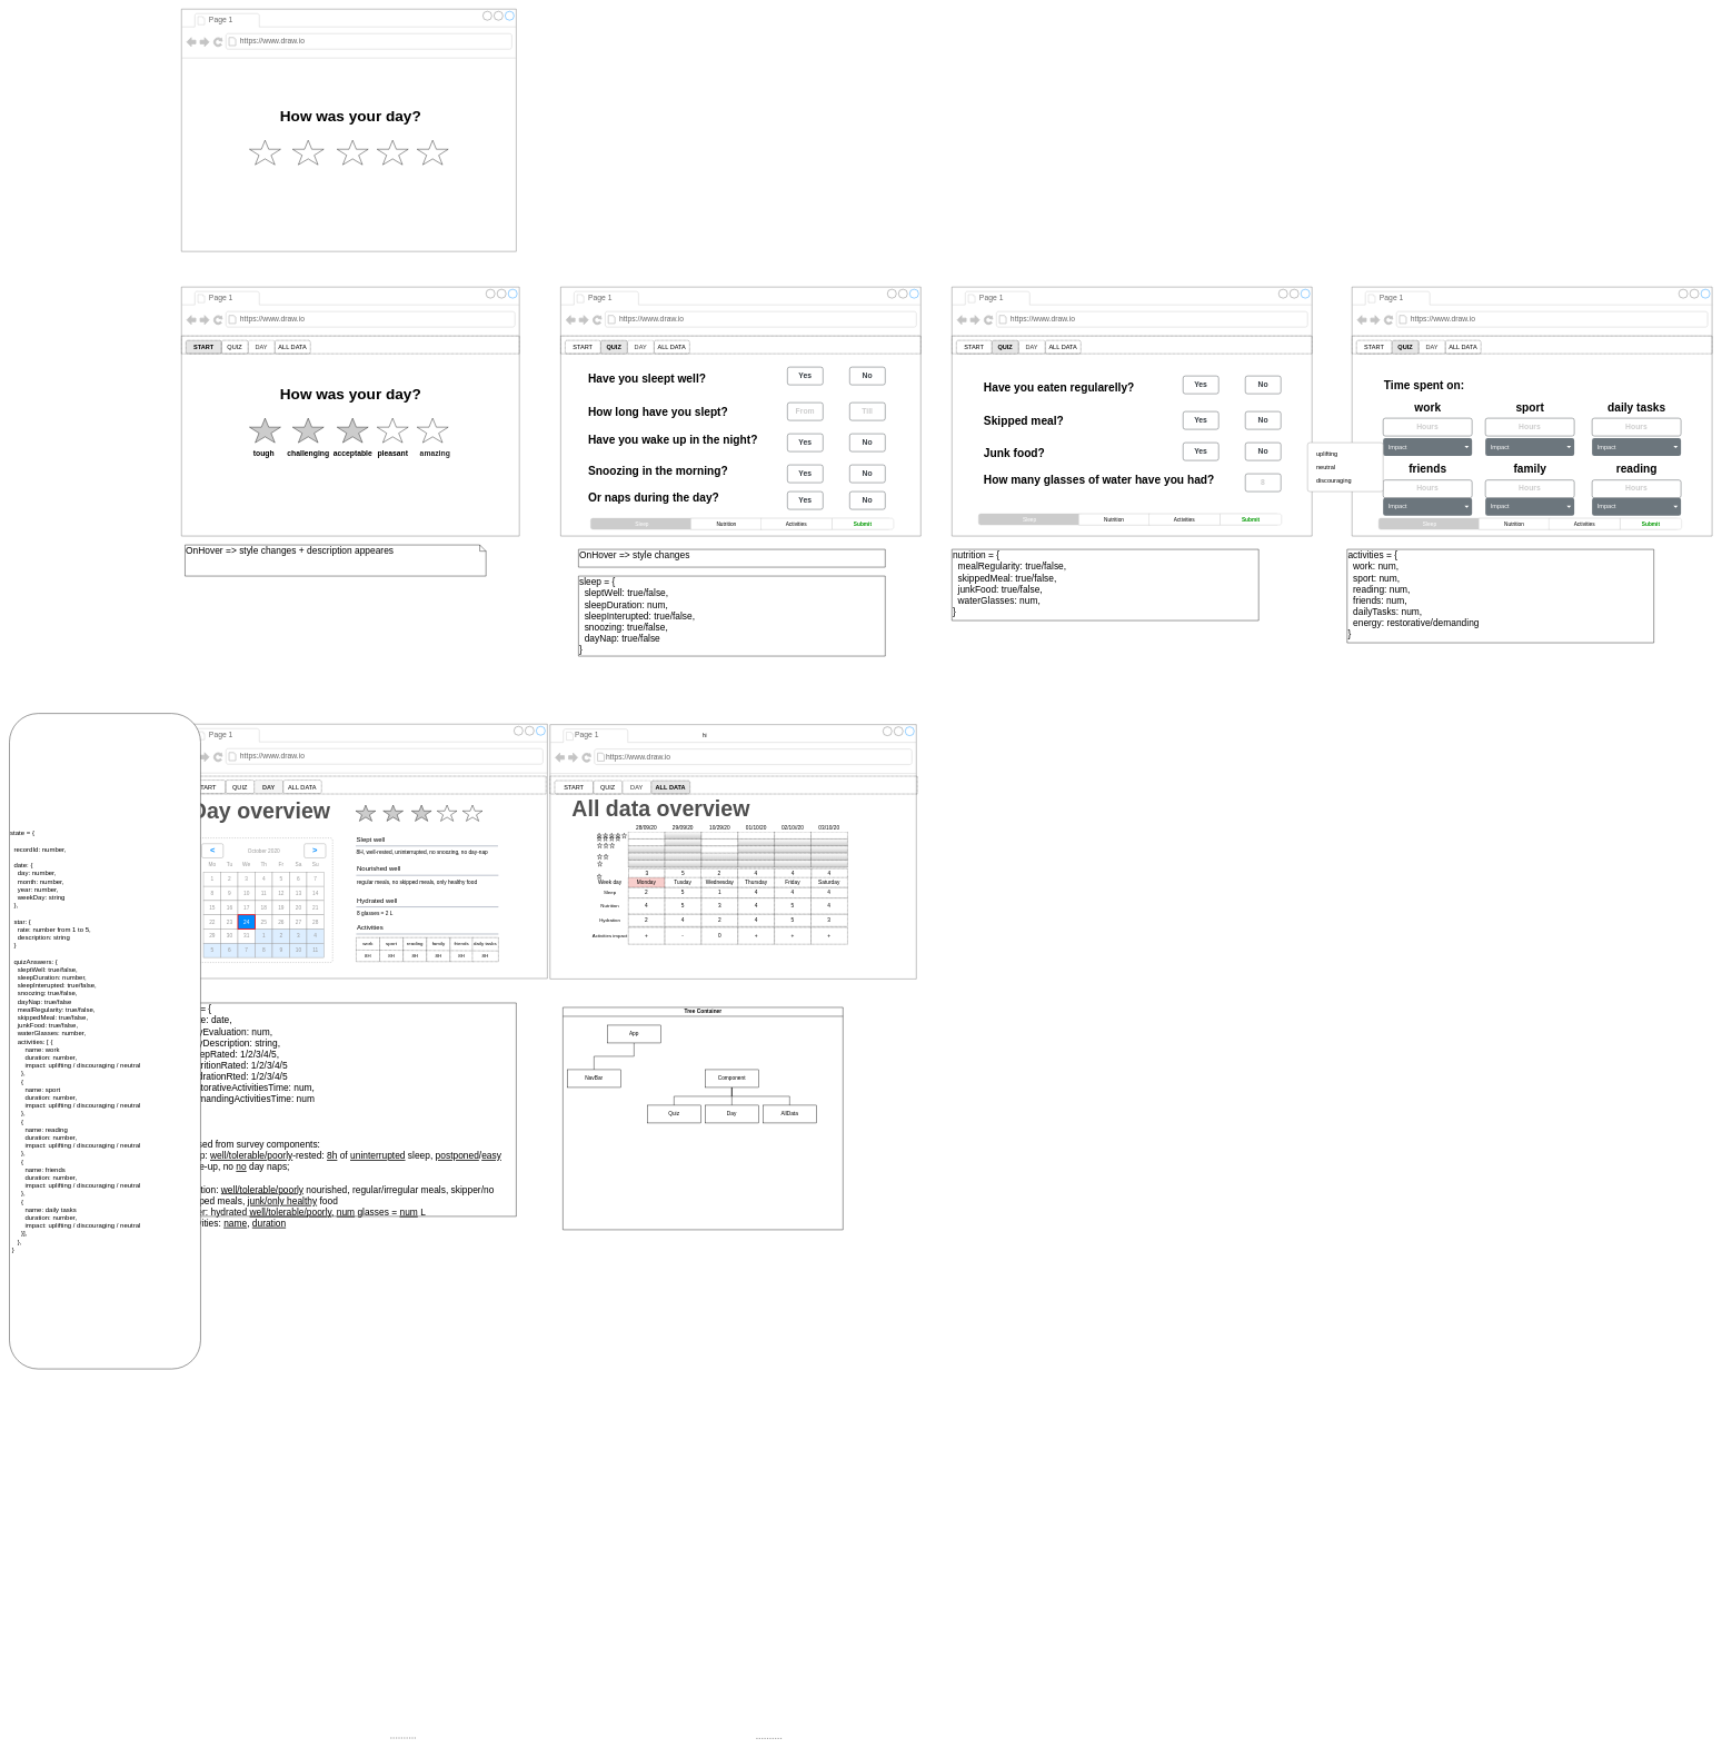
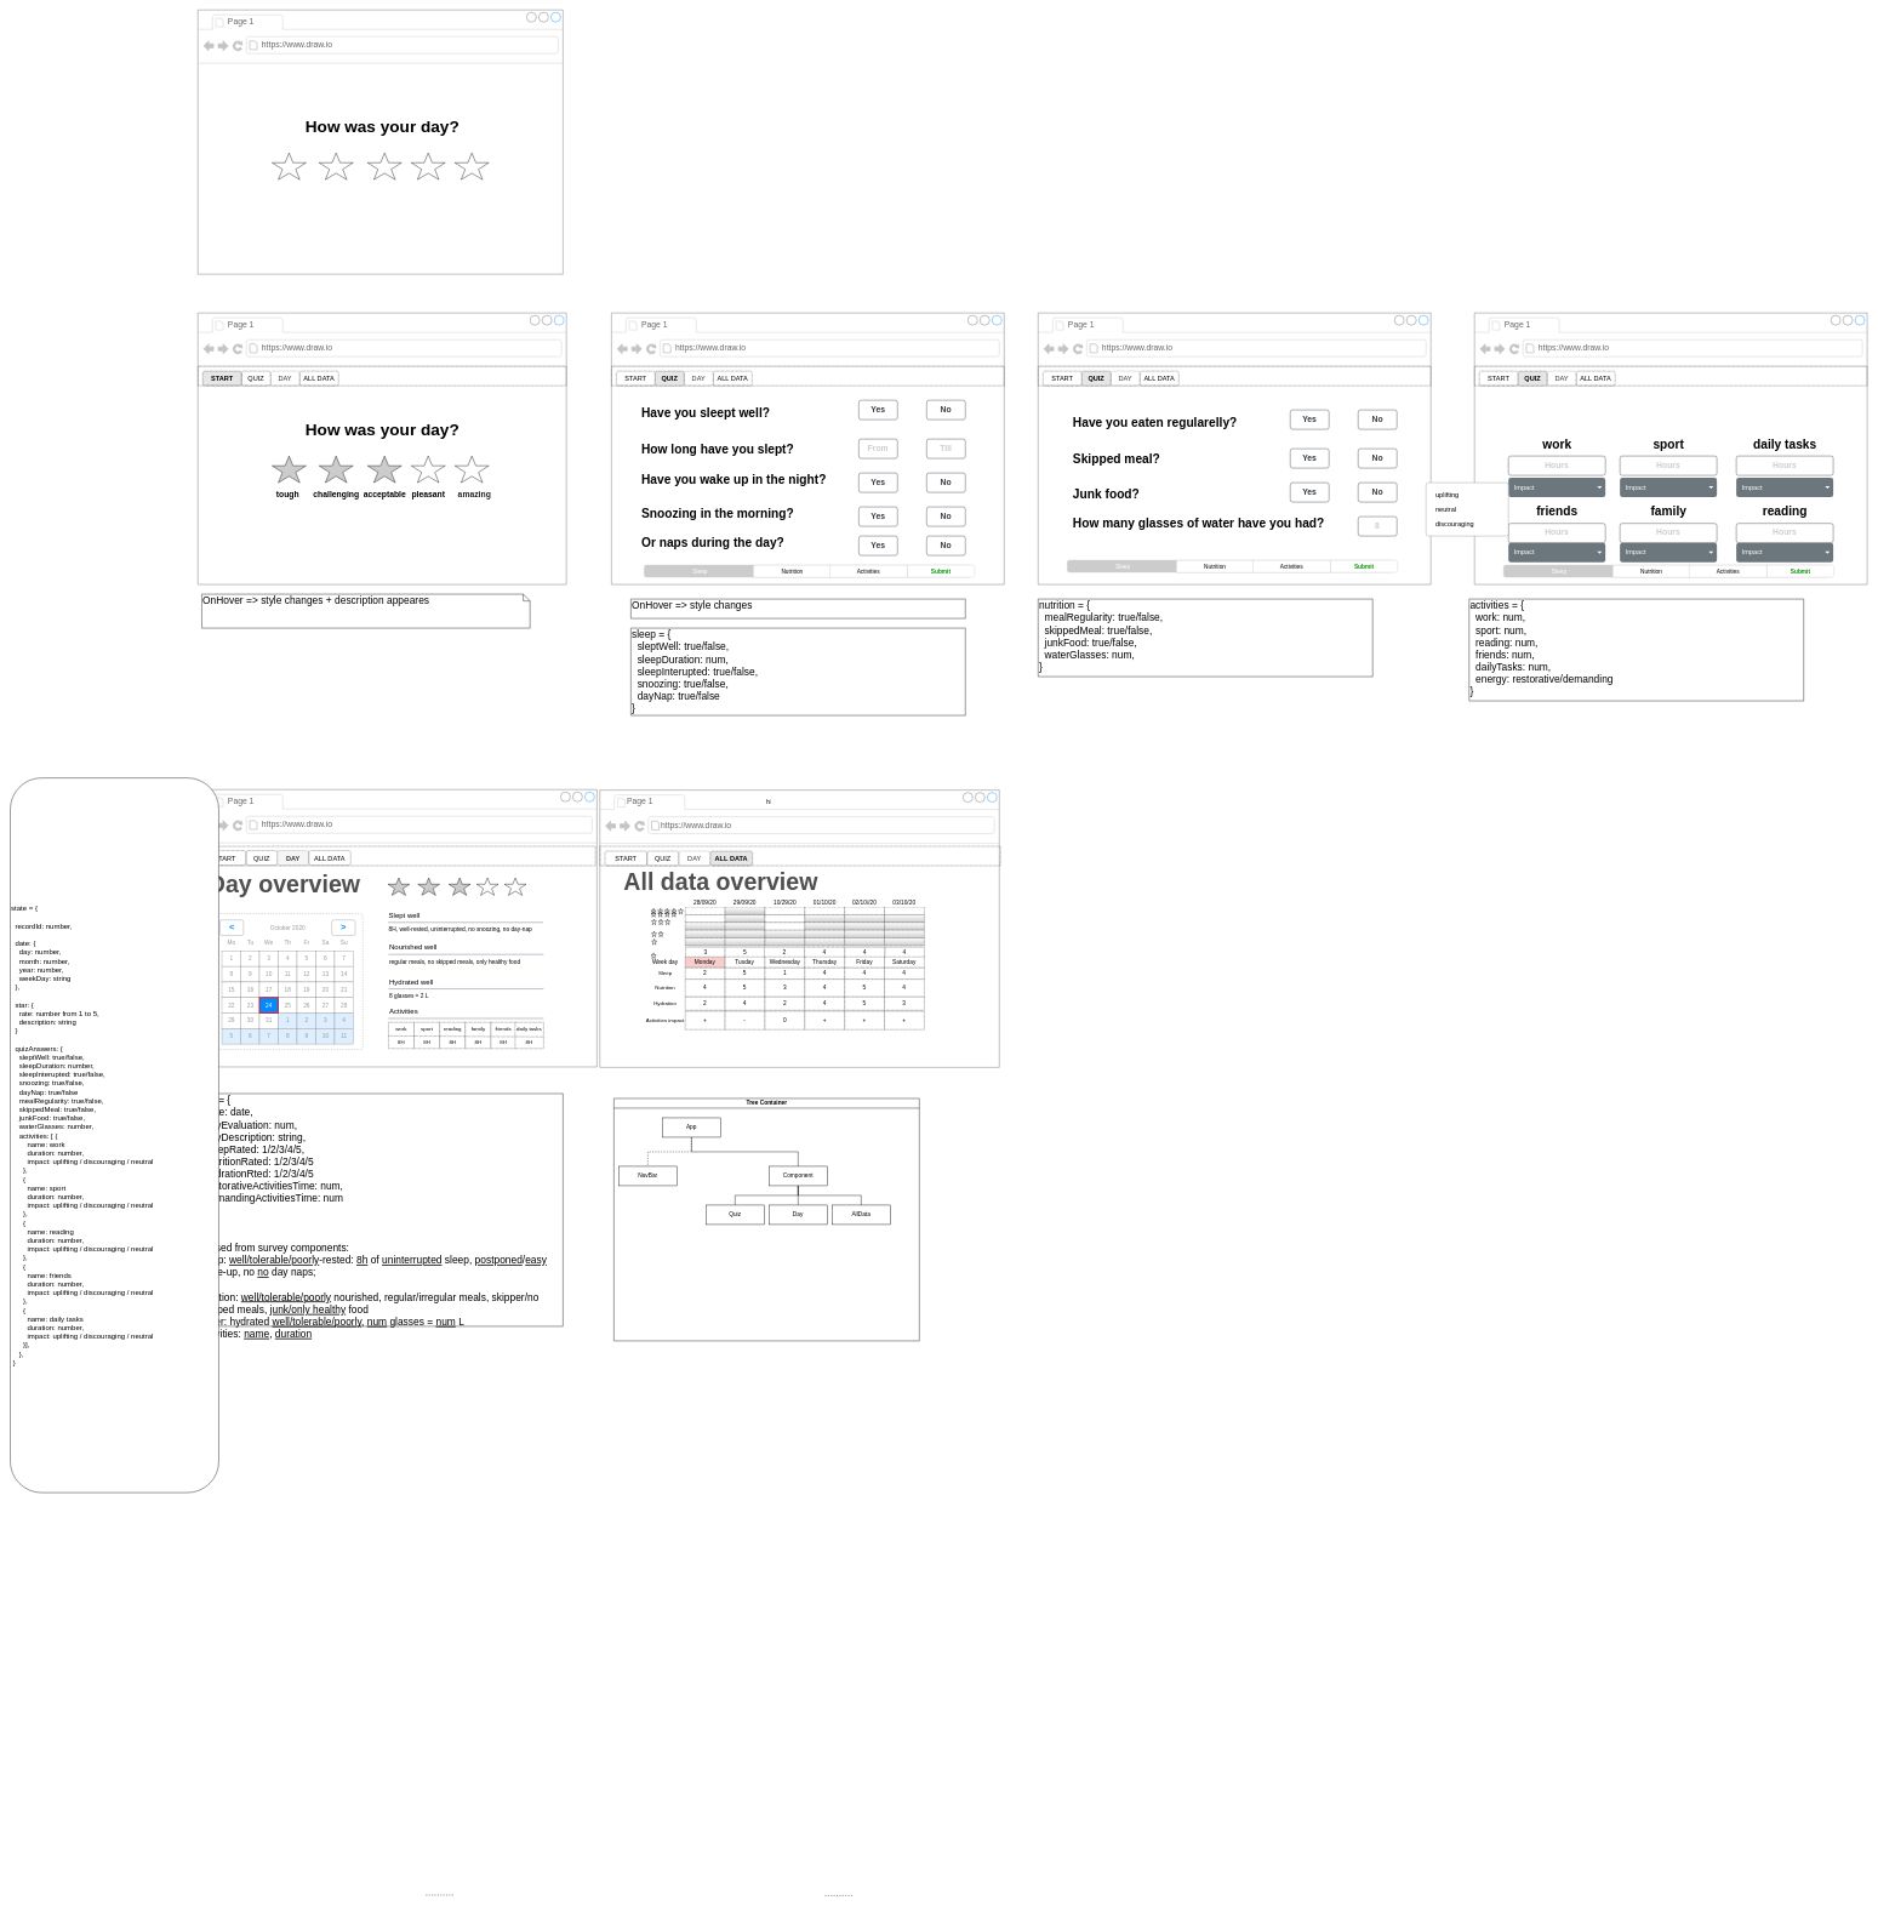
- <mxCell id="90" value="&lt;h2&gt;Time spent on:&amp;nbsp;&lt;/h2&gt;" style="strokeWidth=1;shadow=0;dashed=0;align=left;html=1;shape=mxgraph.mockup.text.alphanumeric;linkText=;html=1;fontStyle=0;fontSize=17;strokeColor=none;fillColor=none;verticalAlign=middle;spacingTop=0;" parent="87" vertex="1"><mxGeometry x="70" y="195" width="450" height="50" as="geometry" /></mxCell>
- <mxCell id="385" value="" style="edgeStyle=elbowEdgeStyle;elbow=vertical;startArrow=none;endArrow=none;rounded=0;" parent="384" source="386" target="387" edge="1"><mxGeometry relative="1" as="geometry" /></mxCell>
+ <mxCell id="385" value="" style="edgeStyle=elbowEdgeStyle;elbow=vertical;startArrow=none;endArrow=none;rounded=0;dashed=1;" parent="384" source="386" target="387" edge="1"><mxGeometry relative="1" as="geometry" /></mxCell>
+ <mxCell id="388" value="" style="edgeStyle=elbowEdgeStyle;elbow=vertical;startArrow=none;endArrow=none;rounded=0;" parent="384" source="386" target="389" edge="1"><mxGeometry relative="1" as="geometry"><mxPoint x="1096" y="400" as="sourcePoint" /></mxGeometry></mxCell>
